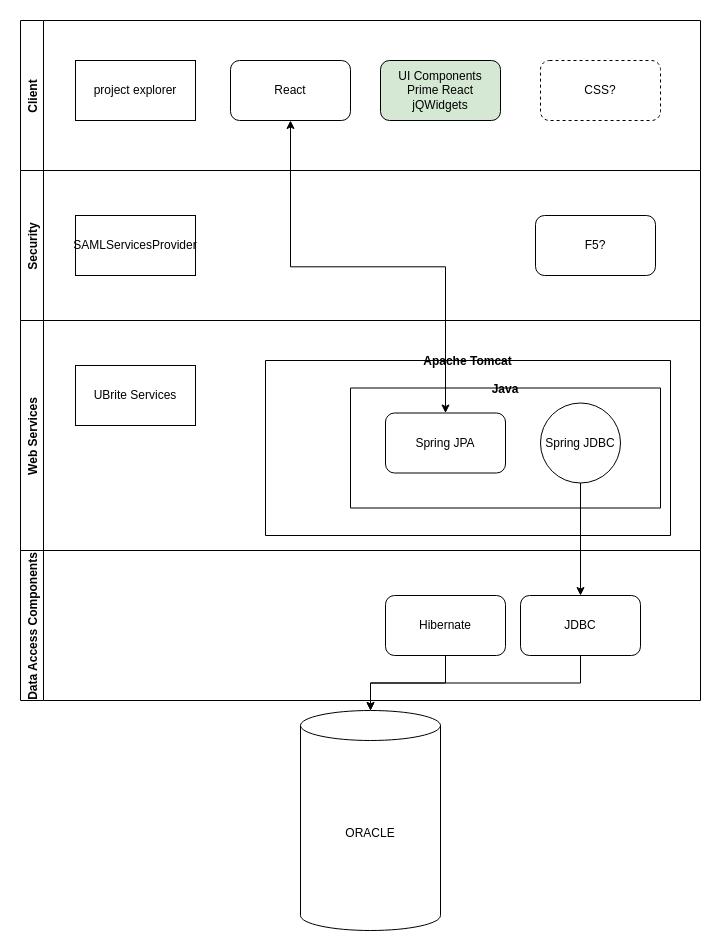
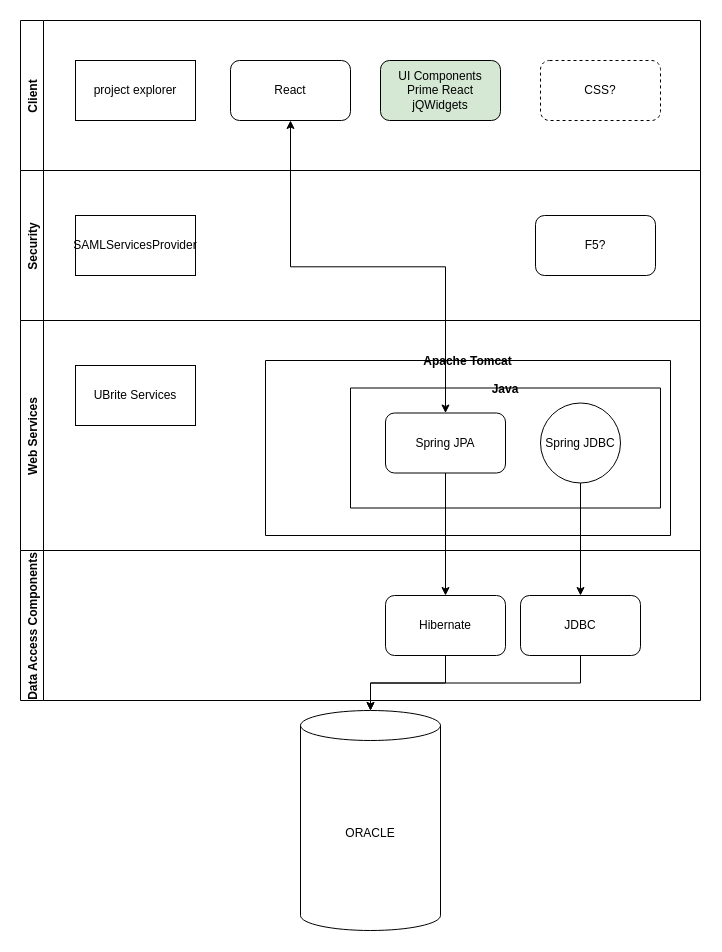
+ <mxCell id="20" value="" style="edgeStyle=orthogonalEdgeStyle;rounded=0;orthogonalLoop=1;jettySize=auto;html=1;" edge="1" parent="1" source="18" target="4"><mxGeometry relative="1" as="geometry" /></mxCell>
